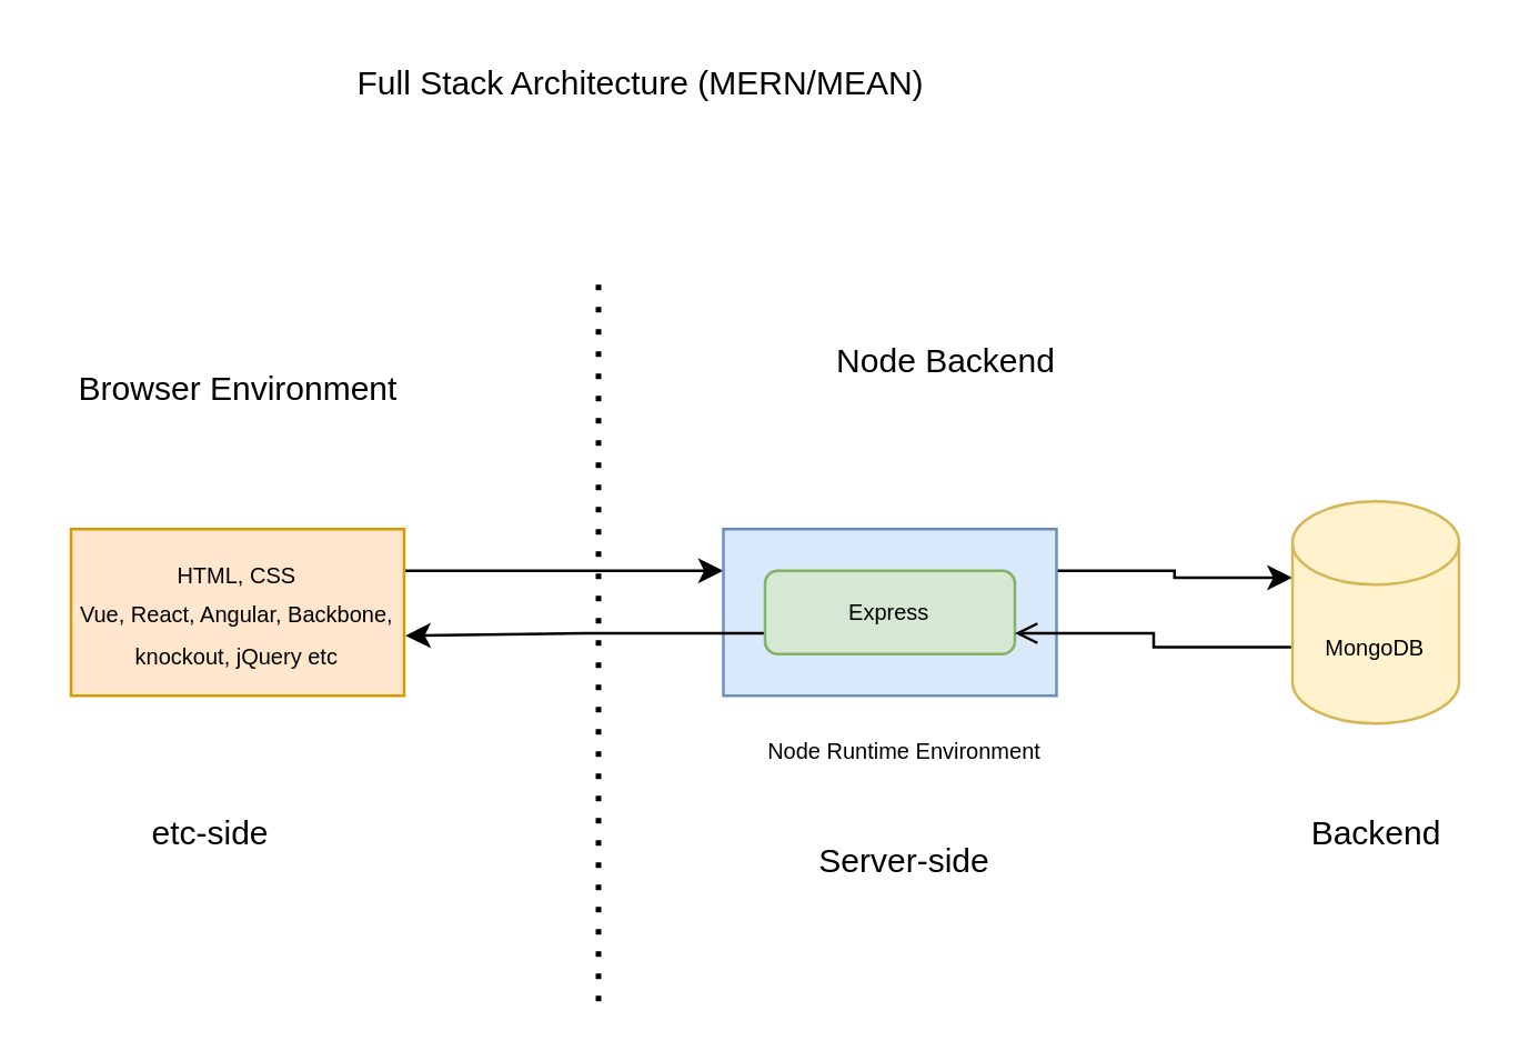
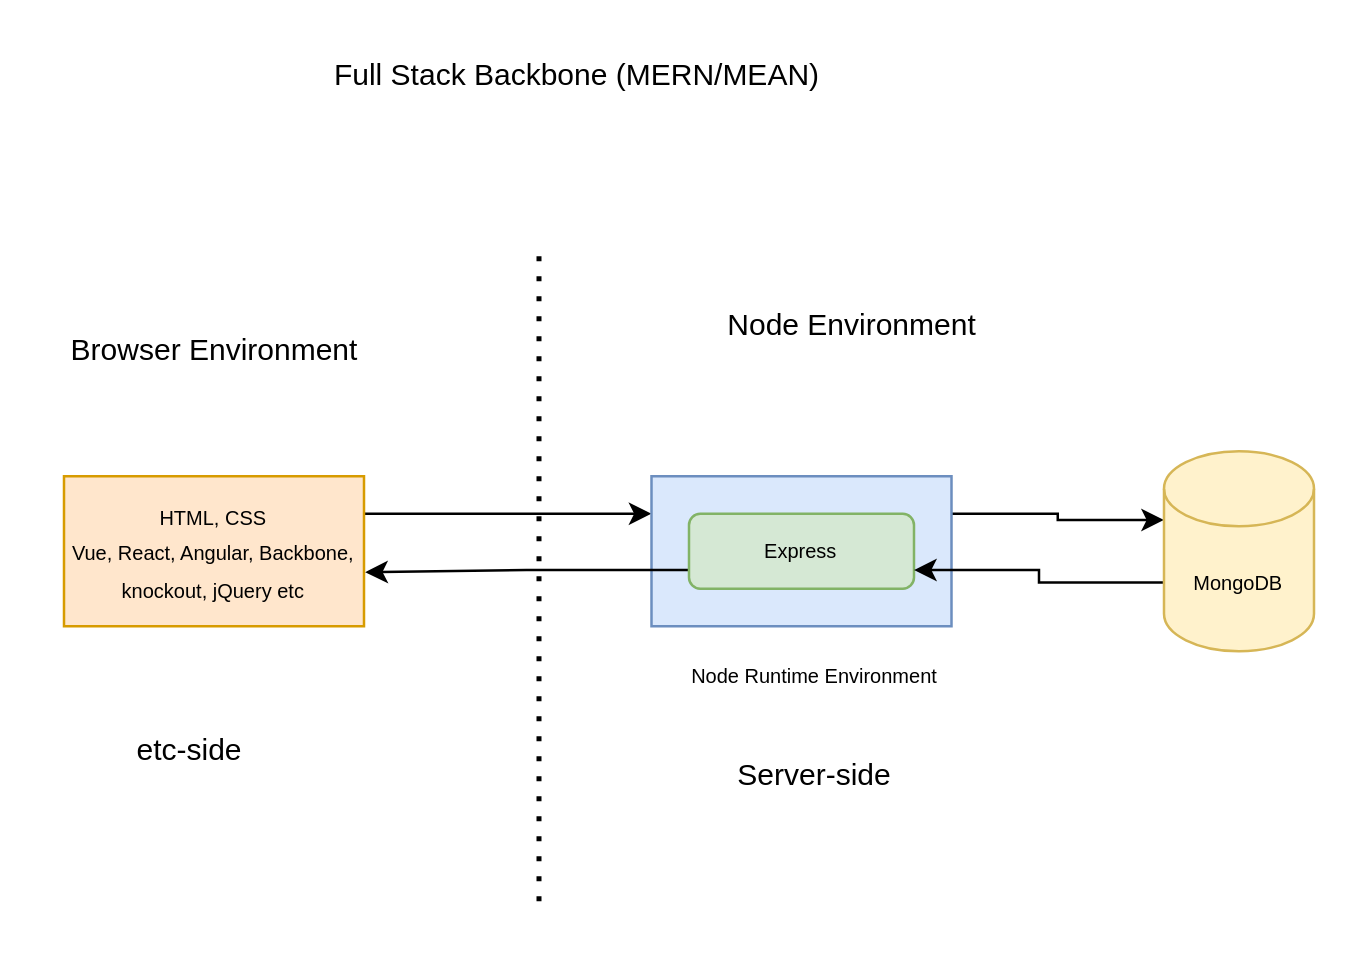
- <mxCell id="15" value="Full Stack Architecture (MERN/MEAN)" style="text;html=1;align=center;verticalAlign=middle;resizable=0;points=[];autosize=1;strokeColor=none;fillColor=none;fontSize=12;" vertex="1" parent="1"><mxGeometry x="120" y="20" width="220" height="20" as="geometry" /></mxCell>
+ <mxCell id="15" value="Full Stack Backbone (MERN/MEAN)" style="text;html=1;align=center;verticalAlign=middle;resizable=0;points=[];autosize=1;strokeColor=none;fillColor=none;fontSize=12;" vertex="1" parent="1"><mxGeometry x="120" y="20" width="220" height="20" as="geometry" /></mxCell>
- <mxCell id="17" value="Node Backend" style="text;html=1;align=center;verticalAlign=middle;resizable=0;points=[];autosize=1;strokeColor=none;fillColor=none;fontSize=12;" vertex="1" parent="1"><mxGeometry x="285" y="120" width="110" height="20" as="geometry" /></mxCell>
+ <mxCell id="17" value="Node Environment" style="text;html=1;align=center;verticalAlign=middle;resizable=0;points=[];autosize=1;strokeColor=none;fillColor=none;fontSize=12;" vertex="1" parent="1"><mxGeometry x="285" y="120" width="110" height="20" as="geometry" /></mxCell>
- <mxCell id="12" style="edgeStyle=orthogonalEdgeStyle;rounded=0;orthogonalLoop=1;jettySize=auto;html=1;exitX=0;exitY=0;exitDx=0;exitDy=52.5;exitPerimeter=0;entryX=1;entryY=0.75;entryDx=0;entryDy=0;fontSize=12;endArrow=open;" edge="1" parent="1" source="13" target="11"><mxGeometry relative="1" as="geometry" /></mxCell>
+ <mxCell id="12" style="edgeStyle=orthogonalEdgeStyle;rounded=0;orthogonalLoop=1;jettySize=auto;html=1;exitX=0;exitY=0;exitDx=0;exitDy=52.5;exitPerimeter=0;entryX=1;entryY=0.75;entryDx=0;entryDy=0;fontSize=12;" edge="1" parent="1" source="13" target="11"><mxGeometry relative="1" as="geometry" /></mxCell>
- <mxCell id="14" value="&lt;font style=&quot;font-size: 12px&quot;&gt;Backend&lt;/font&gt;" style="text;html=1;align=center;verticalAlign=middle;resizable=0;points=[];autosize=1;strokeColor=none;fillColor=none;fontSize=8;" vertex="1" parent="1"><mxGeometry x="465" y="290" width="60" height="20" as="geometry" /></mxCell>
